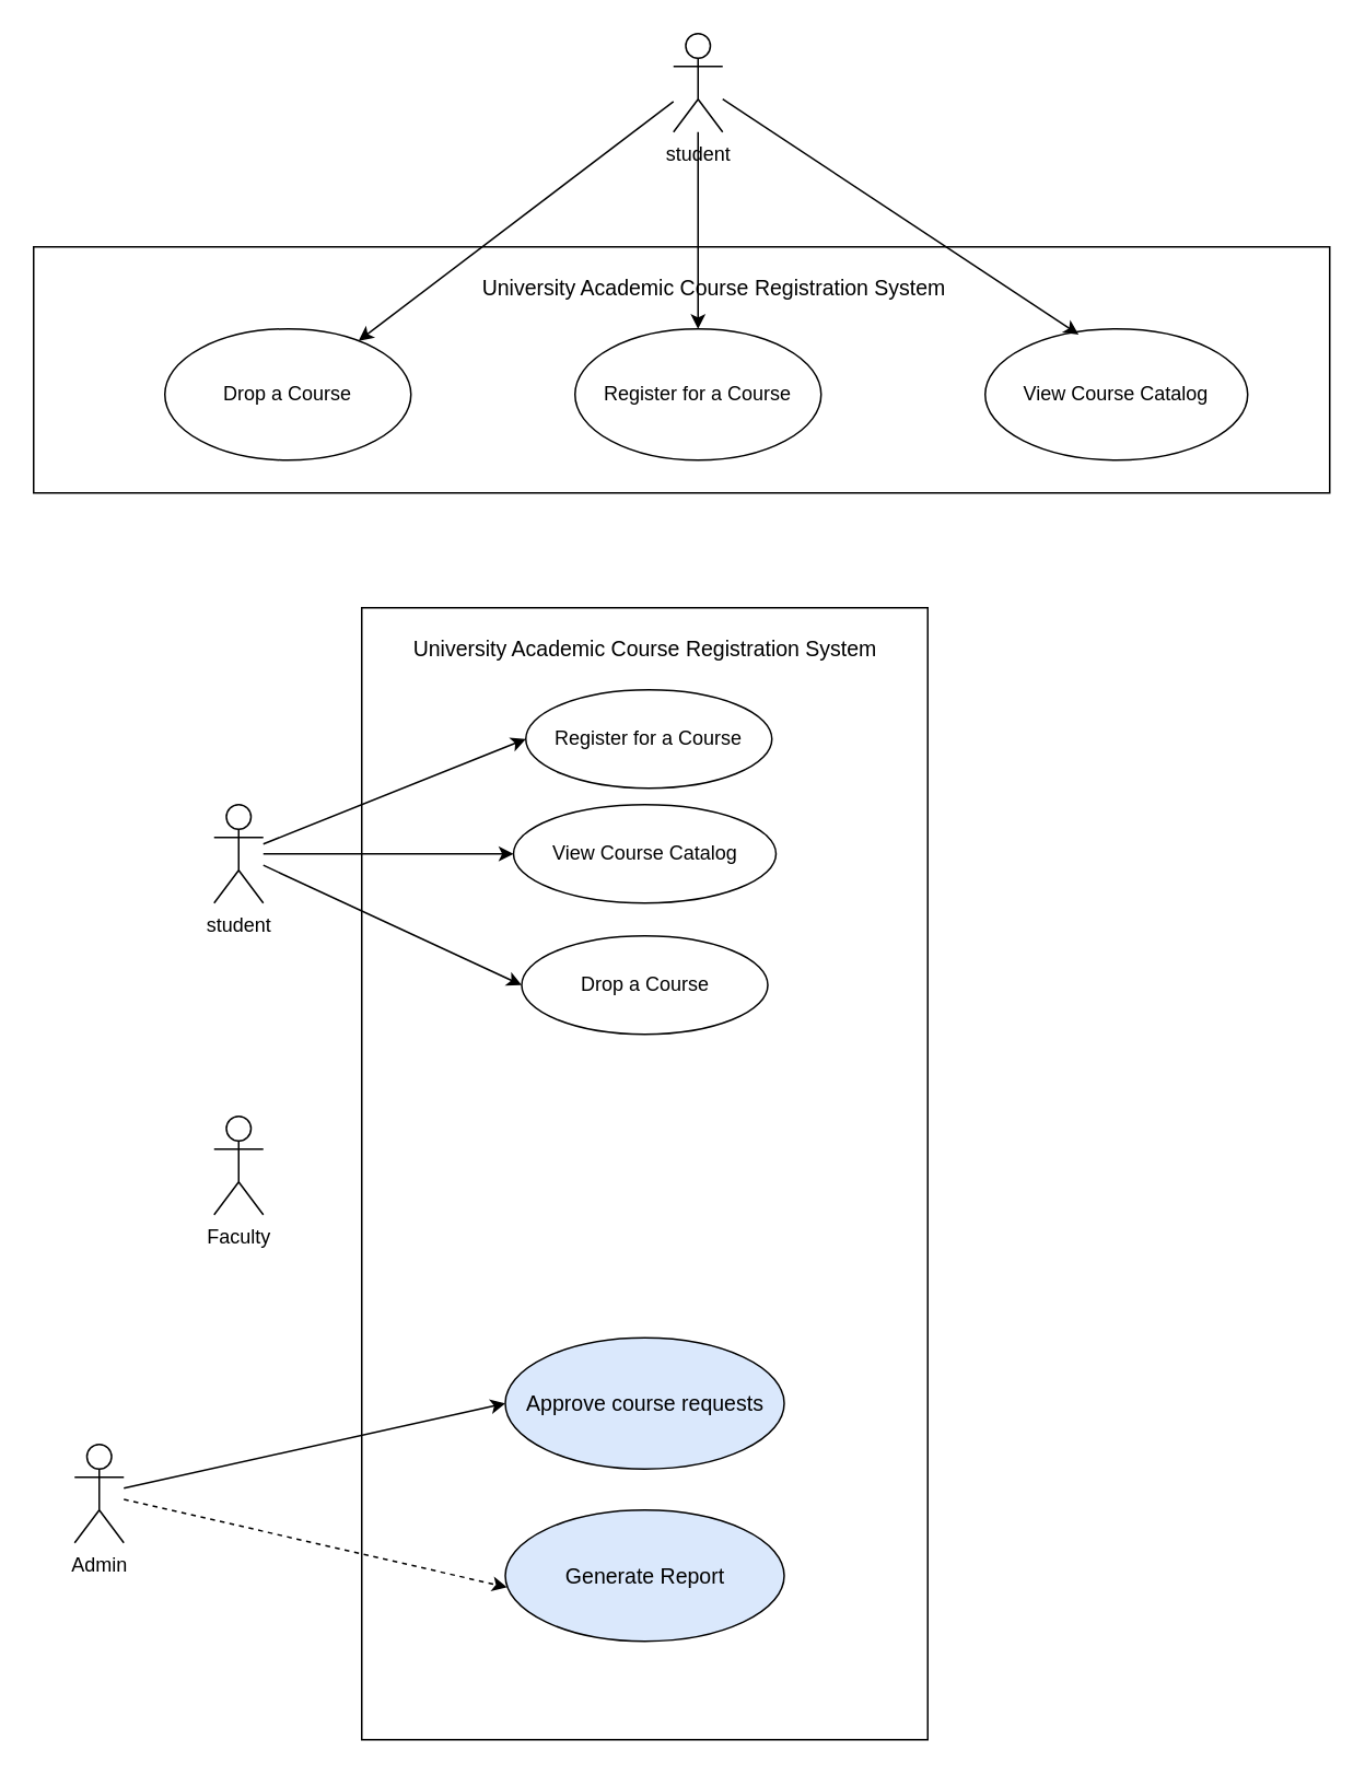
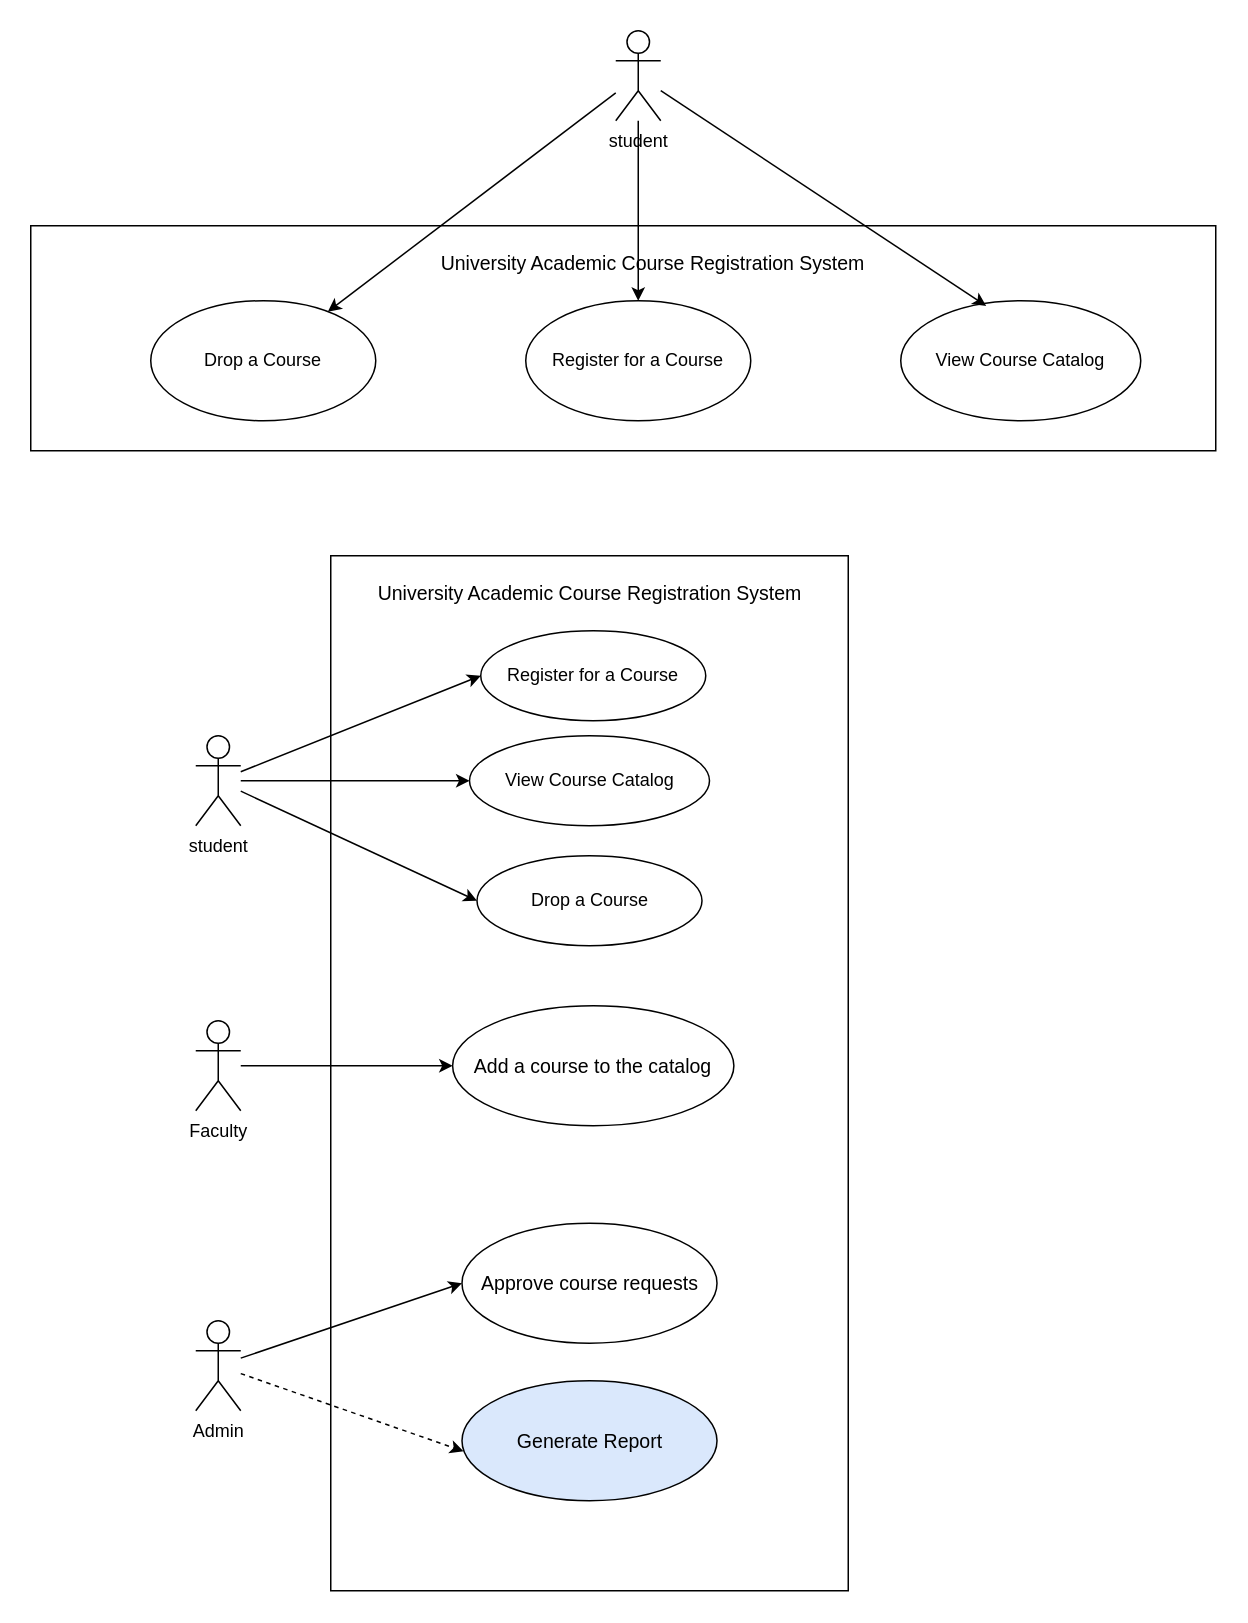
+ <mxCell id="19" style="edgeStyle=none;html=1;entryX=0;entryY=0.5;entryDx=0;entryDy=0;fontSize=13;" parent="1" source="20" target="25" edge="1"><mxGeometry relative="1" as="geometry" /></mxCell>
+ <mxCell id="25" value="Add a course to the catalog" style="ellipse;whiteSpace=wrap;html=1;fontSize=13;" parent="1" vertex="1"><mxGeometry x="301.25" y="670" width="187.5" height="80" as="geometry" /></mxCell>
- <mxCell id="26" value="Approve course requests" style="ellipse;whiteSpace=wrap;html=1;fontSize=13;fillColor=#dae8fc;" parent="1" vertex="1"><mxGeometry x="307.5" y="815" width="170" height="80" as="geometry" /></mxCell>
+ <mxCell id="26" value="Approve course requests" style="ellipse;whiteSpace=wrap;html=1;fontSize=13;" parent="1" vertex="1"><mxGeometry x="307.5" y="815" width="170" height="80" as="geometry" /></mxCell>
- <mxCell id="18" value="Admin" style="shape=umlActor;verticalLabelPosition=bottom;verticalAlign=top;html=1;outlineConnect=0;" parent="1" vertex="1"><mxGeometry x="45" y="880" width="30" height="60" as="geometry" /></mxCell>
+ <mxCell id="18" value="Admin" style="shape=umlActor;verticalLabelPosition=bottom;verticalAlign=top;html=1;outlineConnect=0;" parent="1" vertex="1"><mxGeometry x="130" y="880" width="30" height="60" as="geometry" /></mxCell>
